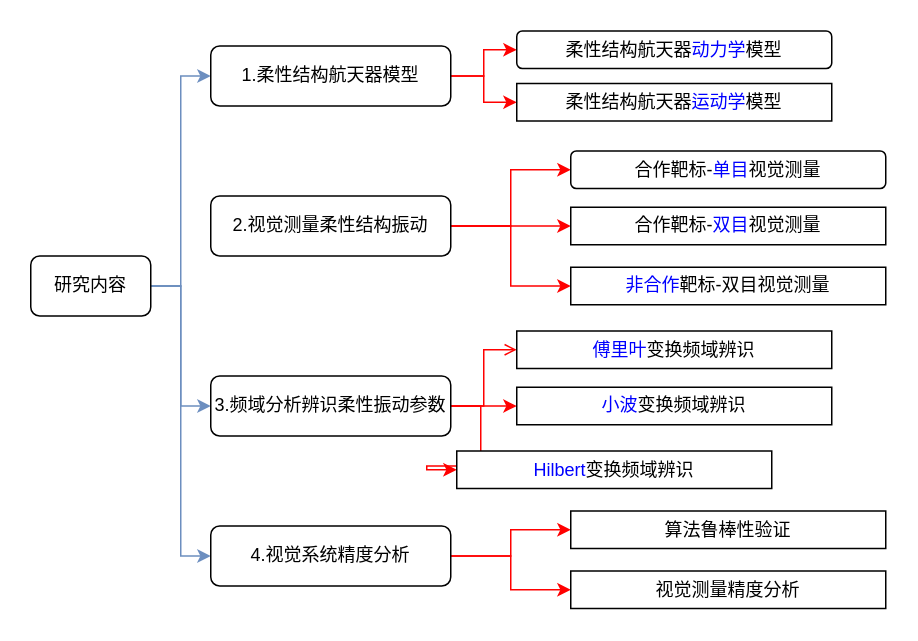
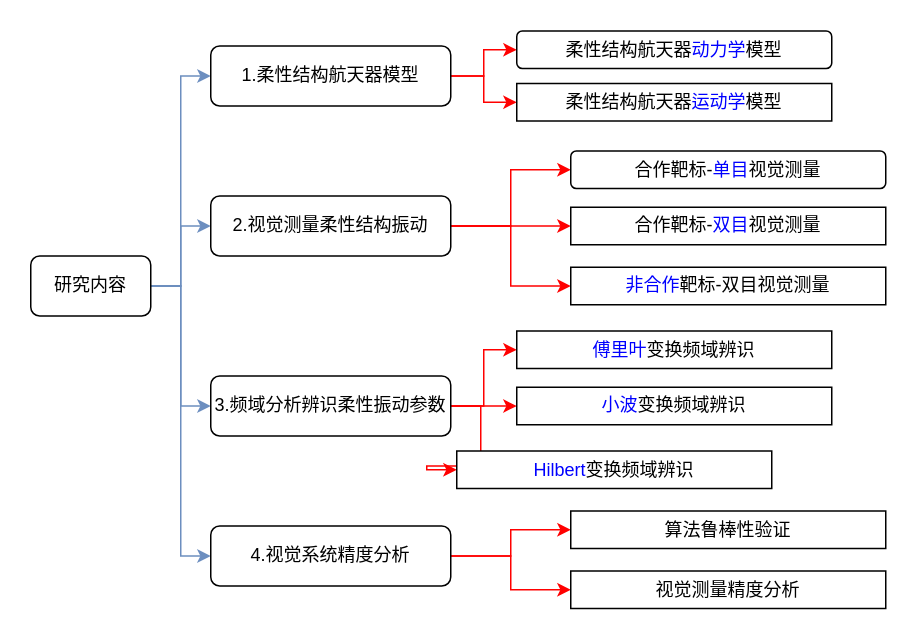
+ <mxCell id="3" style="edgeStyle=orthogonalEdgeStyle;rounded=0;orthogonalLoop=1;jettySize=auto;html=1;exitX=1;exitY=0.5;exitDx=0;exitDy=0;entryX=0;entryY=0.5;entryDx=0;entryDy=0;fillColor=#dae8fc;strokeColor=#6c8ebf;" edge="1" parent="1" source="6" target="13"><mxGeometry relative="1" as="geometry" /></mxCell>
- <mxCell id="14" style="edgeStyle=orthogonalEdgeStyle;rounded=0;orthogonalLoop=1;jettySize=auto;html=1;exitX=1;exitY=0.5;exitDx=0;exitDy=0;entryX=0;entryY=0.5;entryDx=0;entryDy=0;strokeColor=#FF0000;endArrow=open;" edge="1" parent="1" source="17" target="26"><mxGeometry relative="1" as="geometry" /></mxCell>
+ <mxCell id="14" style="edgeStyle=orthogonalEdgeStyle;rounded=0;orthogonalLoop=1;jettySize=auto;html=1;exitX=1;exitY=0.5;exitDx=0;exitDy=0;entryX=0;entryY=0.5;entryDx=0;entryDy=0;strokeColor=#FF0000;" edge="1" parent="1" source="17" target="26"><mxGeometry relative="1" as="geometry" /></mxCell>
